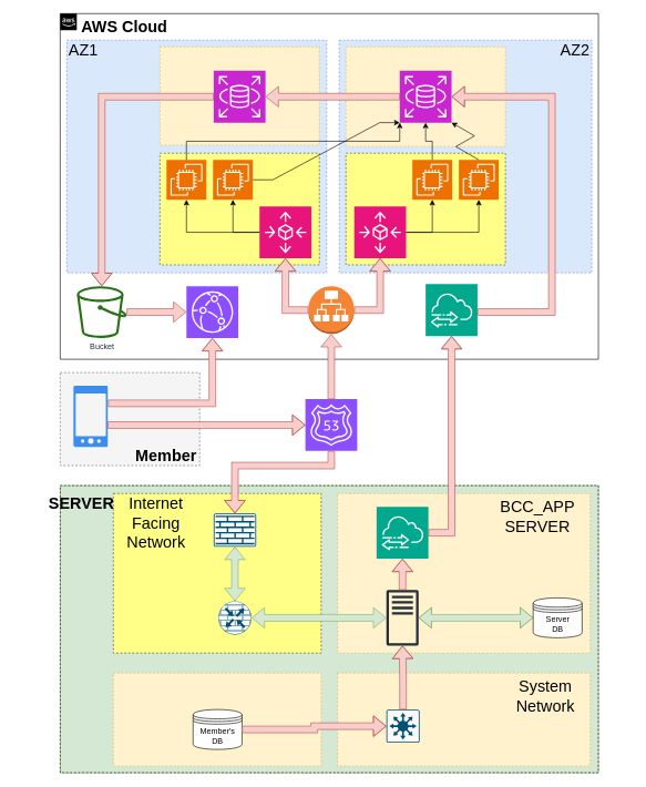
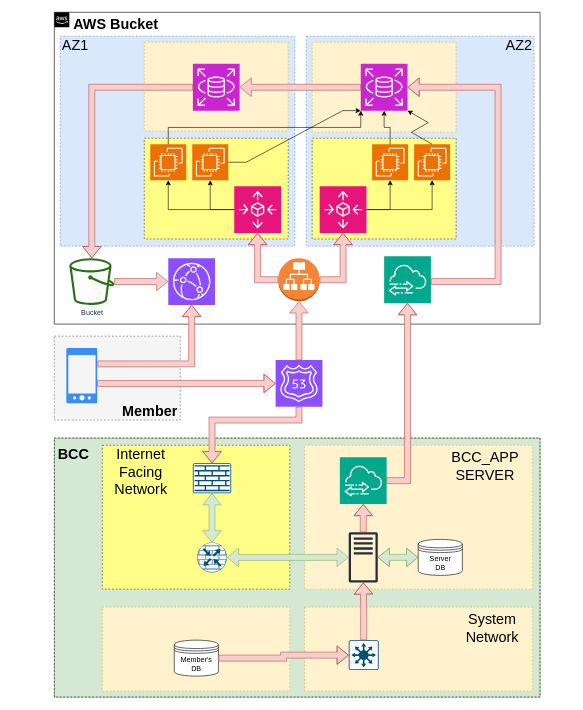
- <mxCell id="4" value="&lt;font style=&quot;font-size: 24px;&quot;&gt;&lt;b&gt;AWS Cloud&lt;/b&gt;&lt;/font&gt;" style="points=[[0,0],[0.25,0],[0.5,0],[0.75,0],[1,0],[1,0.25],[1,0.5],[1,0.75],[1,1],[0.75,1],[0.5,1],[0.25,1],[0,1],[0,0.75],[0,0.5],[0,0.25]];outlineConnect=0;html=1;whiteSpace=wrap;fontSize=12;fontStyle=0;shape=mxgraph.aws4.group;grIcon=mxgraph.aws4.group_aws_cloud_alt;verticalAlign=top;align=left;spacingLeft=30;dashed=0;labelBackgroundColor=#ffffff;container=1;pointerEvents=0;collapsible=0;recursiveResize=0;" parent="1" vertex="1"><mxGeometry x="90" y="20" width="810" height="520" as="geometry" /></mxCell>
+ <mxCell id="4" value="&lt;font style=&quot;font-size: 24px;&quot;&gt;&lt;b&gt;AWS Bucket&lt;/b&gt;&lt;/font&gt;" style="points=[[0,0],[0.25,0],[0.5,0],[0.75,0],[1,0],[1,0.25],[1,0.5],[1,0.75],[1,1],[0.75,1],[0.5,1],[0.25,1],[0,1],[0,0.75],[0,0.5],[0,0.25]];outlineConnect=0;html=1;whiteSpace=wrap;fontSize=12;fontStyle=0;shape=mxgraph.aws4.group;grIcon=mxgraph.aws4.group_aws_cloud_alt;verticalAlign=top;align=left;spacingLeft=30;dashed=0;labelBackgroundColor=#ffffff;container=1;pointerEvents=0;collapsible=0;recursiveResize=0;" parent="1" vertex="1"><mxGeometry x="90" y="20" width="810" height="520" as="geometry" /></mxCell>
- <mxCell id="63" value="&lt;span style=&quot;font-size: 24px;&quot;&gt;&lt;b&gt;SERVER&amp;nbsp;&lt;/b&gt;&lt;br&gt;&lt;/span&gt;" style="text;strokeColor=none;align=center;fillColor=none;html=1;verticalAlign=middle;whiteSpace=wrap;rounded=0;" vertex="1" parent="62"><mxGeometry x="-69.314" y="12" width="208.636" height="30" as="geometry" /></mxCell>
+ <mxCell id="63" value="&lt;span style=&quot;font-size: 24px;&quot;&gt;&lt;b&gt;BCC&amp;nbsp;&lt;/b&gt;&lt;br&gt;&lt;/span&gt;" style="text;strokeColor=none;align=center;fillColor=none;html=1;verticalAlign=middle;whiteSpace=wrap;rounded=0;" vertex="1" parent="62"><mxGeometry x="-69.314" y="12" width="208.636" height="30" as="geometry" /></mxCell>
- <mxCell id="48" value="Server&lt;br&gt;DB" style="shape=datastore;whiteSpace=wrap;html=1;" vertex="1" parent="45"><mxGeometry x="294.545" y="157" width="73.636" height="60" as="geometry" /></mxCell>
+ <mxCell id="48" value="Server&lt;br&gt;DB" style="shape=datastore;whiteSpace=wrap;html=1;" vertex="1" parent="45"><mxGeometry x="189.545" y="157" width="73.636" height="60" as="geometry" /></mxCell>
